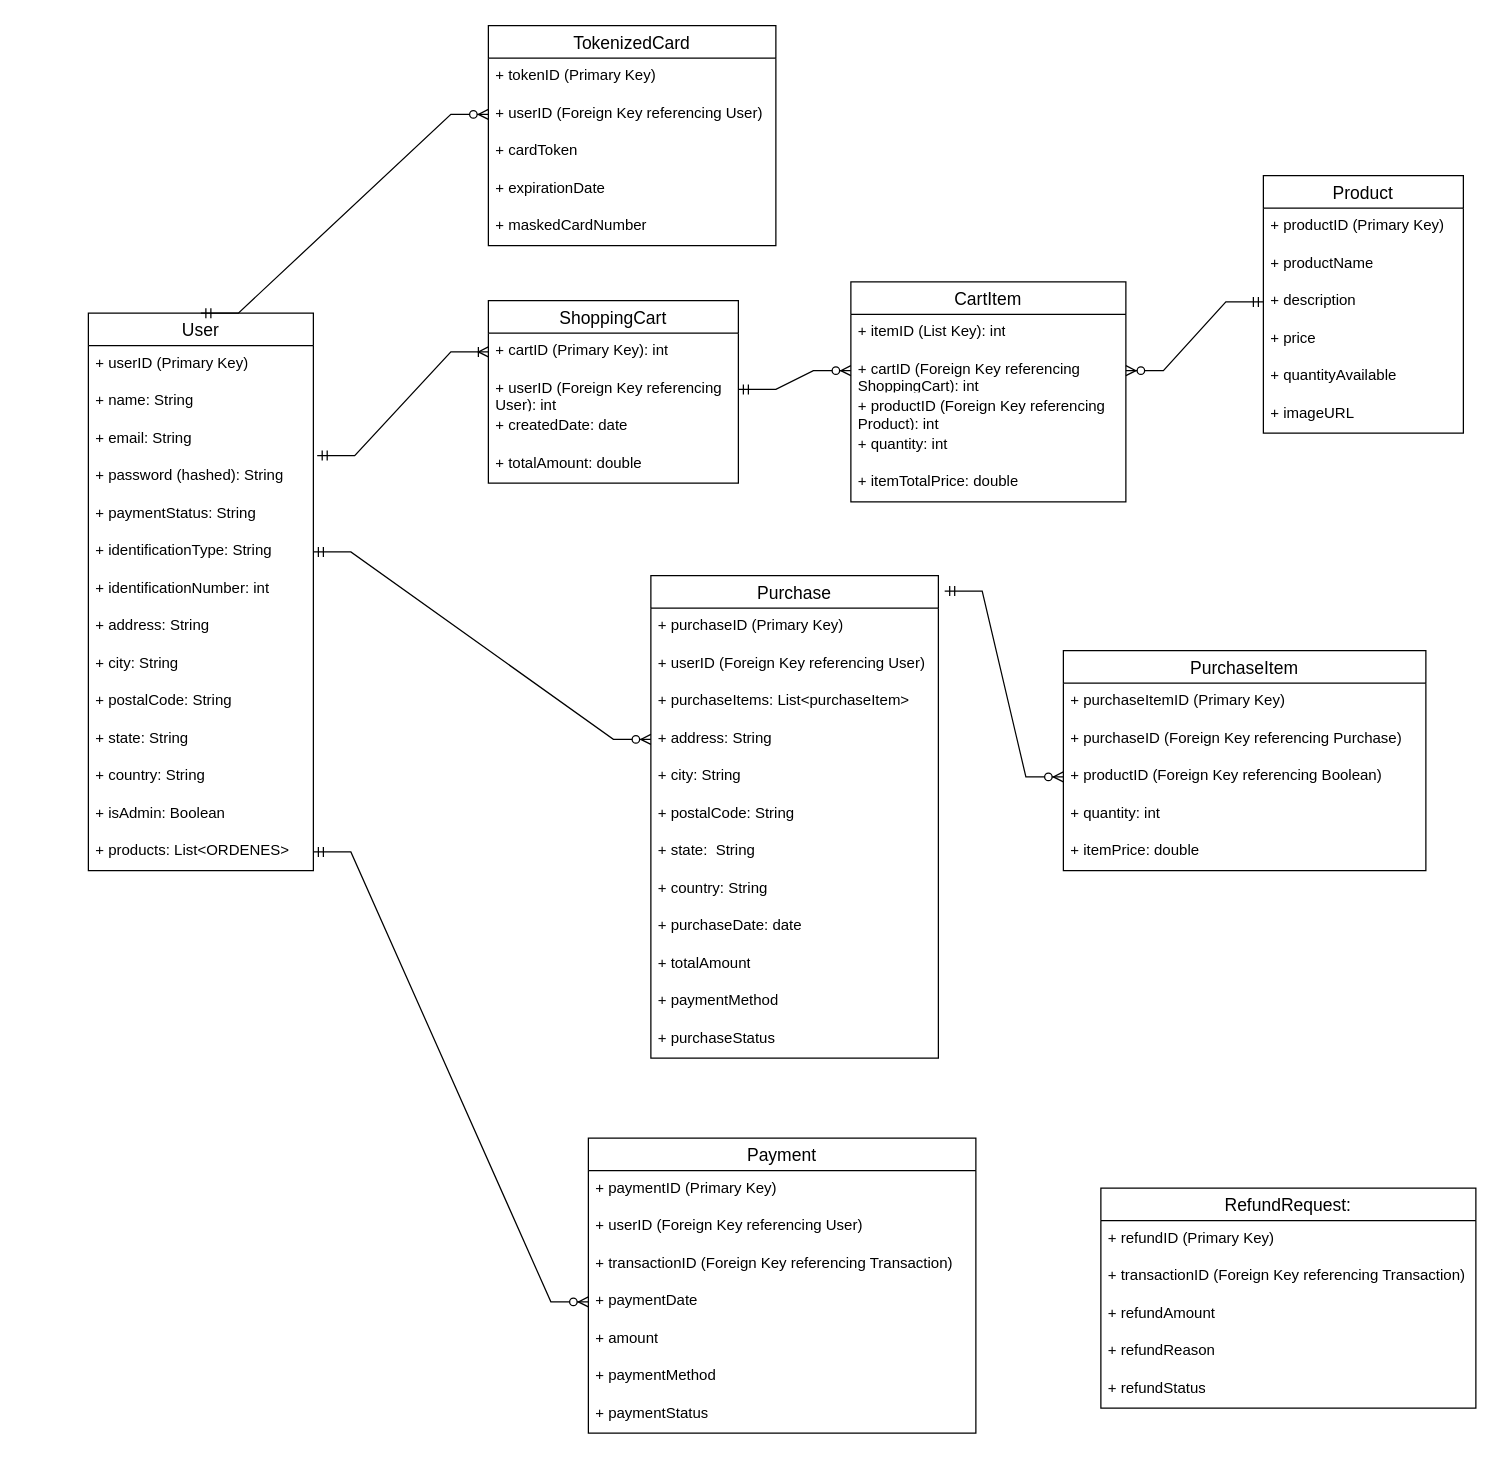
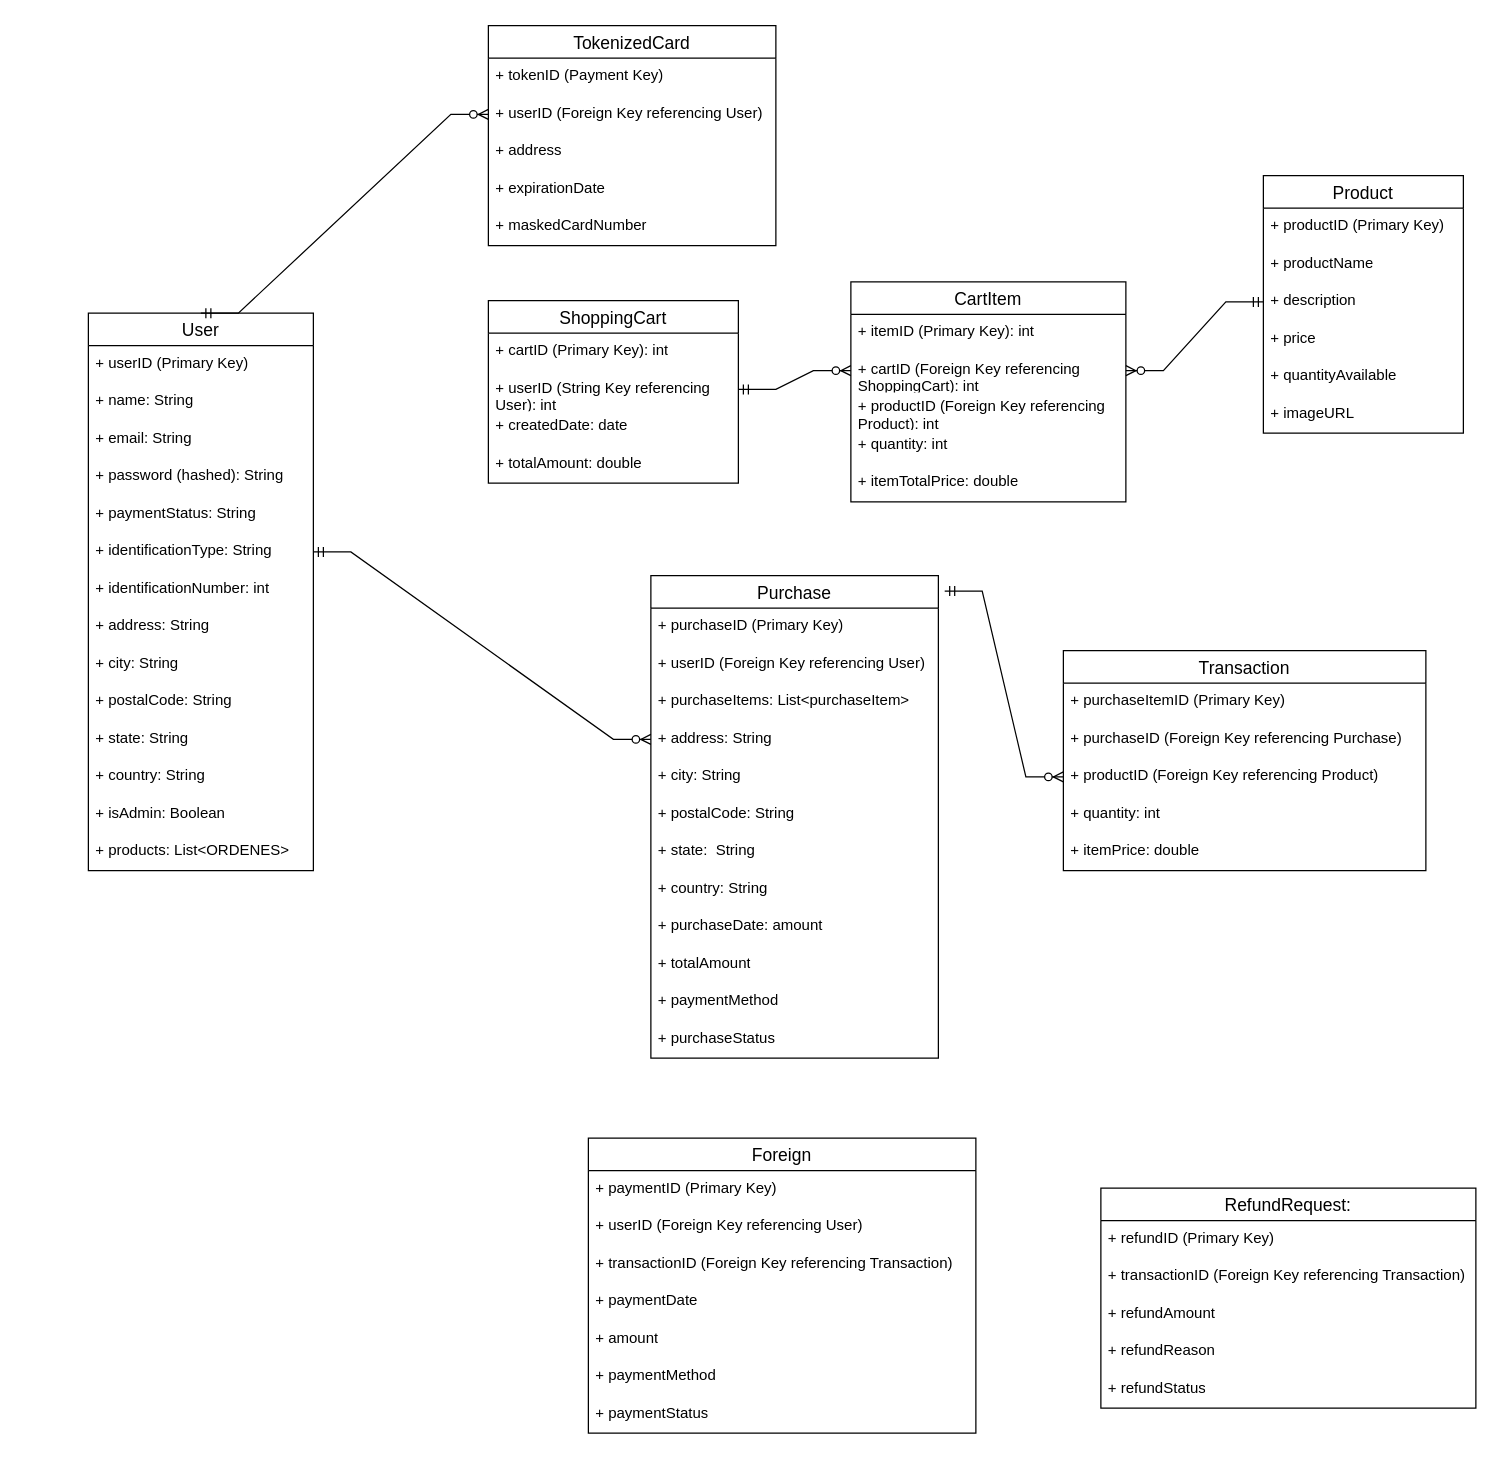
- <mxCell id="38" value="+&amp;nbsp;tokenID (Primary Key)" style="text;strokeColor=none;fillColor=none;spacingLeft=4;spacingRight=4;overflow=hidden;rotatable=0;points=[[0,0.5],[1,0.5]];portConstraint=eastwest;fontSize=12;whiteSpace=wrap;html=1;" parent="37" vertex="1"><mxGeometry y="26" width="230" height="30" as="geometry" /></mxCell>
+ <mxCell id="38" value="+&amp;nbsp;tokenID (Payment Key)" style="text;strokeColor=none;fillColor=none;spacingLeft=4;spacingRight=4;overflow=hidden;rotatable=0;points=[[0,0.5],[1,0.5]];portConstraint=eastwest;fontSize=12;whiteSpace=wrap;html=1;" parent="37" vertex="1"><mxGeometry y="26" width="230" height="30" as="geometry" /></mxCell>
- <mxCell id="40" value="+&amp;nbsp;cardToken" style="text;strokeColor=none;fillColor=none;spacingLeft=4;spacingRight=4;overflow=hidden;rotatable=0;points=[[0,0.5],[1,0.5]];portConstraint=eastwest;fontSize=12;whiteSpace=wrap;html=1;" parent="37" vertex="1"><mxGeometry y="86" width="230" height="30" as="geometry" /></mxCell>
+ <mxCell id="40" value="+&amp;nbsp;address" style="text;strokeColor=none;fillColor=none;spacingLeft=4;spacingRight=4;overflow=hidden;rotatable=0;points=[[0,0.5],[1,0.5]];portConstraint=eastwest;fontSize=12;whiteSpace=wrap;html=1;" parent="37" vertex="1"><mxGeometry y="86" width="230" height="30" as="geometry" /></mxCell>
- <mxCell id="63" value="+&amp;nbsp;itemID (List Key): int" style="text;strokeColor=none;fillColor=none;spacingLeft=4;spacingRight=4;overflow=hidden;rotatable=0;points=[[0,0.5],[1,0.5]];portConstraint=eastwest;fontSize=12;whiteSpace=wrap;html=1;" parent="62" vertex="1"><mxGeometry y="26" width="220" height="30" as="geometry" /></mxCell>
+ <mxCell id="63" value="+&amp;nbsp;itemID (Primary Key): int" style="text;strokeColor=none;fillColor=none;spacingLeft=4;spacingRight=4;overflow=hidden;rotatable=0;points=[[0,0.5],[1,0.5]];portConstraint=eastwest;fontSize=12;whiteSpace=wrap;html=1;" parent="62" vertex="1"><mxGeometry y="26" width="220" height="30" as="geometry" /></mxCell>
- <mxCell id="19" value="+&amp;nbsp;userID (Foreign Key referencing User): int" style="text;strokeColor=none;fillColor=none;spacingLeft=4;spacingRight=4;overflow=hidden;rotatable=0;points=[[0,0.5],[1,0.5]];portConstraint=eastwest;fontSize=12;whiteSpace=wrap;html=1;" parent="17" vertex="1"><mxGeometry y="56" width="200" height="30" as="geometry" /></mxCell>
+ <mxCell id="19" value="+&amp;nbsp;userID (String Key referencing User): int" style="text;strokeColor=none;fillColor=none;spacingLeft=4;spacingRight=4;overflow=hidden;rotatable=0;points=[[0,0.5],[1,0.5]];portConstraint=eastwest;fontSize=12;whiteSpace=wrap;html=1;" parent="17" vertex="1"><mxGeometry y="56" width="200" height="30" as="geometry" /></mxCell>
- <mxCell id="36" value="" style="edgeStyle=entityRelationEdgeStyle;fontSize=12;html=1;endArrow=ERoneToMany;startArrow=ERmandOne;rounded=0;exitX=1.017;exitY=-0.067;exitDx=0;exitDy=0;exitPerimeter=0;entryX=0;entryY=0.5;entryDx=0;entryDy=0;" parent="1" source="6" target="18" edge="1"><mxGeometry width="100" height="100" relative="1" as="geometry"><mxPoint x="360" y="580" as="sourcePoint" /><mxPoint x="460" y="480" as="targetPoint" /><Array as="points"><mxPoint x="280" y="350" /></Array></mxGeometry></mxCell>
- <mxCell id="43" value="PurchaseItem" style="swimlane;fontStyle=0;childLayout=stackLayout;horizontal=1;startSize=26;horizontalStack=0;resizeParent=1;resizeParentMax=0;resizeLast=0;collapsible=1;marginBottom=0;align=center;fontSize=14;" parent="1" vertex="1"><mxGeometry x="850" y="520" width="290" height="176" as="geometry" /></mxCell>
+ <mxCell id="43" value="Transaction" style="swimlane;fontStyle=0;childLayout=stackLayout;horizontal=1;startSize=26;horizontalStack=0;resizeParent=1;resizeParentMax=0;resizeLast=0;collapsible=1;marginBottom=0;align=center;fontSize=14;" parent="1" vertex="1"><mxGeometry x="850" y="520" width="290" height="176" as="geometry" /></mxCell>
- <mxCell id="46" value="+&amp;nbsp;productID (Foreign Key referencing Boolean)" style="text;strokeColor=none;fillColor=none;spacingLeft=4;spacingRight=4;overflow=hidden;rotatable=0;points=[[0,0.5],[1,0.5]];portConstraint=eastwest;fontSize=12;whiteSpace=wrap;html=1;" parent="43" vertex="1"><mxGeometry y="86" width="290" height="30" as="geometry" /></mxCell>
+ <mxCell id="46" value="+&amp;nbsp;productID (Foreign Key referencing Product)" style="text;strokeColor=none;fillColor=none;spacingLeft=4;spacingRight=4;overflow=hidden;rotatable=0;points=[[0,0.5],[1,0.5]];portConstraint=eastwest;fontSize=12;whiteSpace=wrap;html=1;" parent="43" vertex="1"><mxGeometry y="86" width="290" height="30" as="geometry" /></mxCell>
- <mxCell id="31" value="+&amp;nbsp;purchaseDate: date" style="text;strokeColor=none;fillColor=none;spacingLeft=4;spacingRight=4;overflow=hidden;rotatable=0;points=[[0,0.5],[1,0.5]];portConstraint=eastwest;fontSize=12;whiteSpace=wrap;html=1;" parent="22" vertex="1"><mxGeometry y="266" width="230" height="30" as="geometry" /></mxCell>
+ <mxCell id="31" value="+&amp;nbsp;purchaseDate: amount" style="text;strokeColor=none;fillColor=none;spacingLeft=4;spacingRight=4;overflow=hidden;rotatable=0;points=[[0,0.5],[1,0.5]];portConstraint=eastwest;fontSize=12;whiteSpace=wrap;html=1;" parent="22" vertex="1"><mxGeometry y="266" width="230" height="30" as="geometry" /></mxCell>
- <mxCell id="77" value="" style="edgeStyle=entityRelationEdgeStyle;fontSize=12;html=1;endArrow=ERzeroToMany;startArrow=ERmandOne;rounded=0;entryX=0;entryY=0.5;entryDx=0;entryDy=0;" parent="1" source="16" target="72" edge="1"><mxGeometry width="100" height="100" relative="1" as="geometry"><mxPoint x="260" y="451" as="sourcePoint" /><mxPoint x="540" y="621" as="targetPoint" /><Array as="points"><mxPoint x="250" y="670" /><mxPoint x="20" y="820" /><mxPoint x="60" y="820" /><mxPoint x="60" y="820" /></Array></mxGeometry></mxCell>
- <mxCell id="68" value="Payment" style="swimlane;fontStyle=0;childLayout=stackLayout;horizontal=1;startSize=26;horizontalStack=0;resizeParent=1;resizeParentMax=0;resizeLast=0;collapsible=1;marginBottom=0;align=center;fontSize=14;" parent="1" vertex="1"><mxGeometry x="470" y="910" width="310" height="236" as="geometry" /></mxCell>
+ <mxCell id="68" value="Foreign" style="swimlane;fontStyle=0;childLayout=stackLayout;horizontal=1;startSize=26;horizontalStack=0;resizeParent=1;resizeParentMax=0;resizeLast=0;collapsible=1;marginBottom=0;align=center;fontSize=14;" parent="1" vertex="1"><mxGeometry x="470" y="910" width="310" height="236" as="geometry" /></mxCell>
